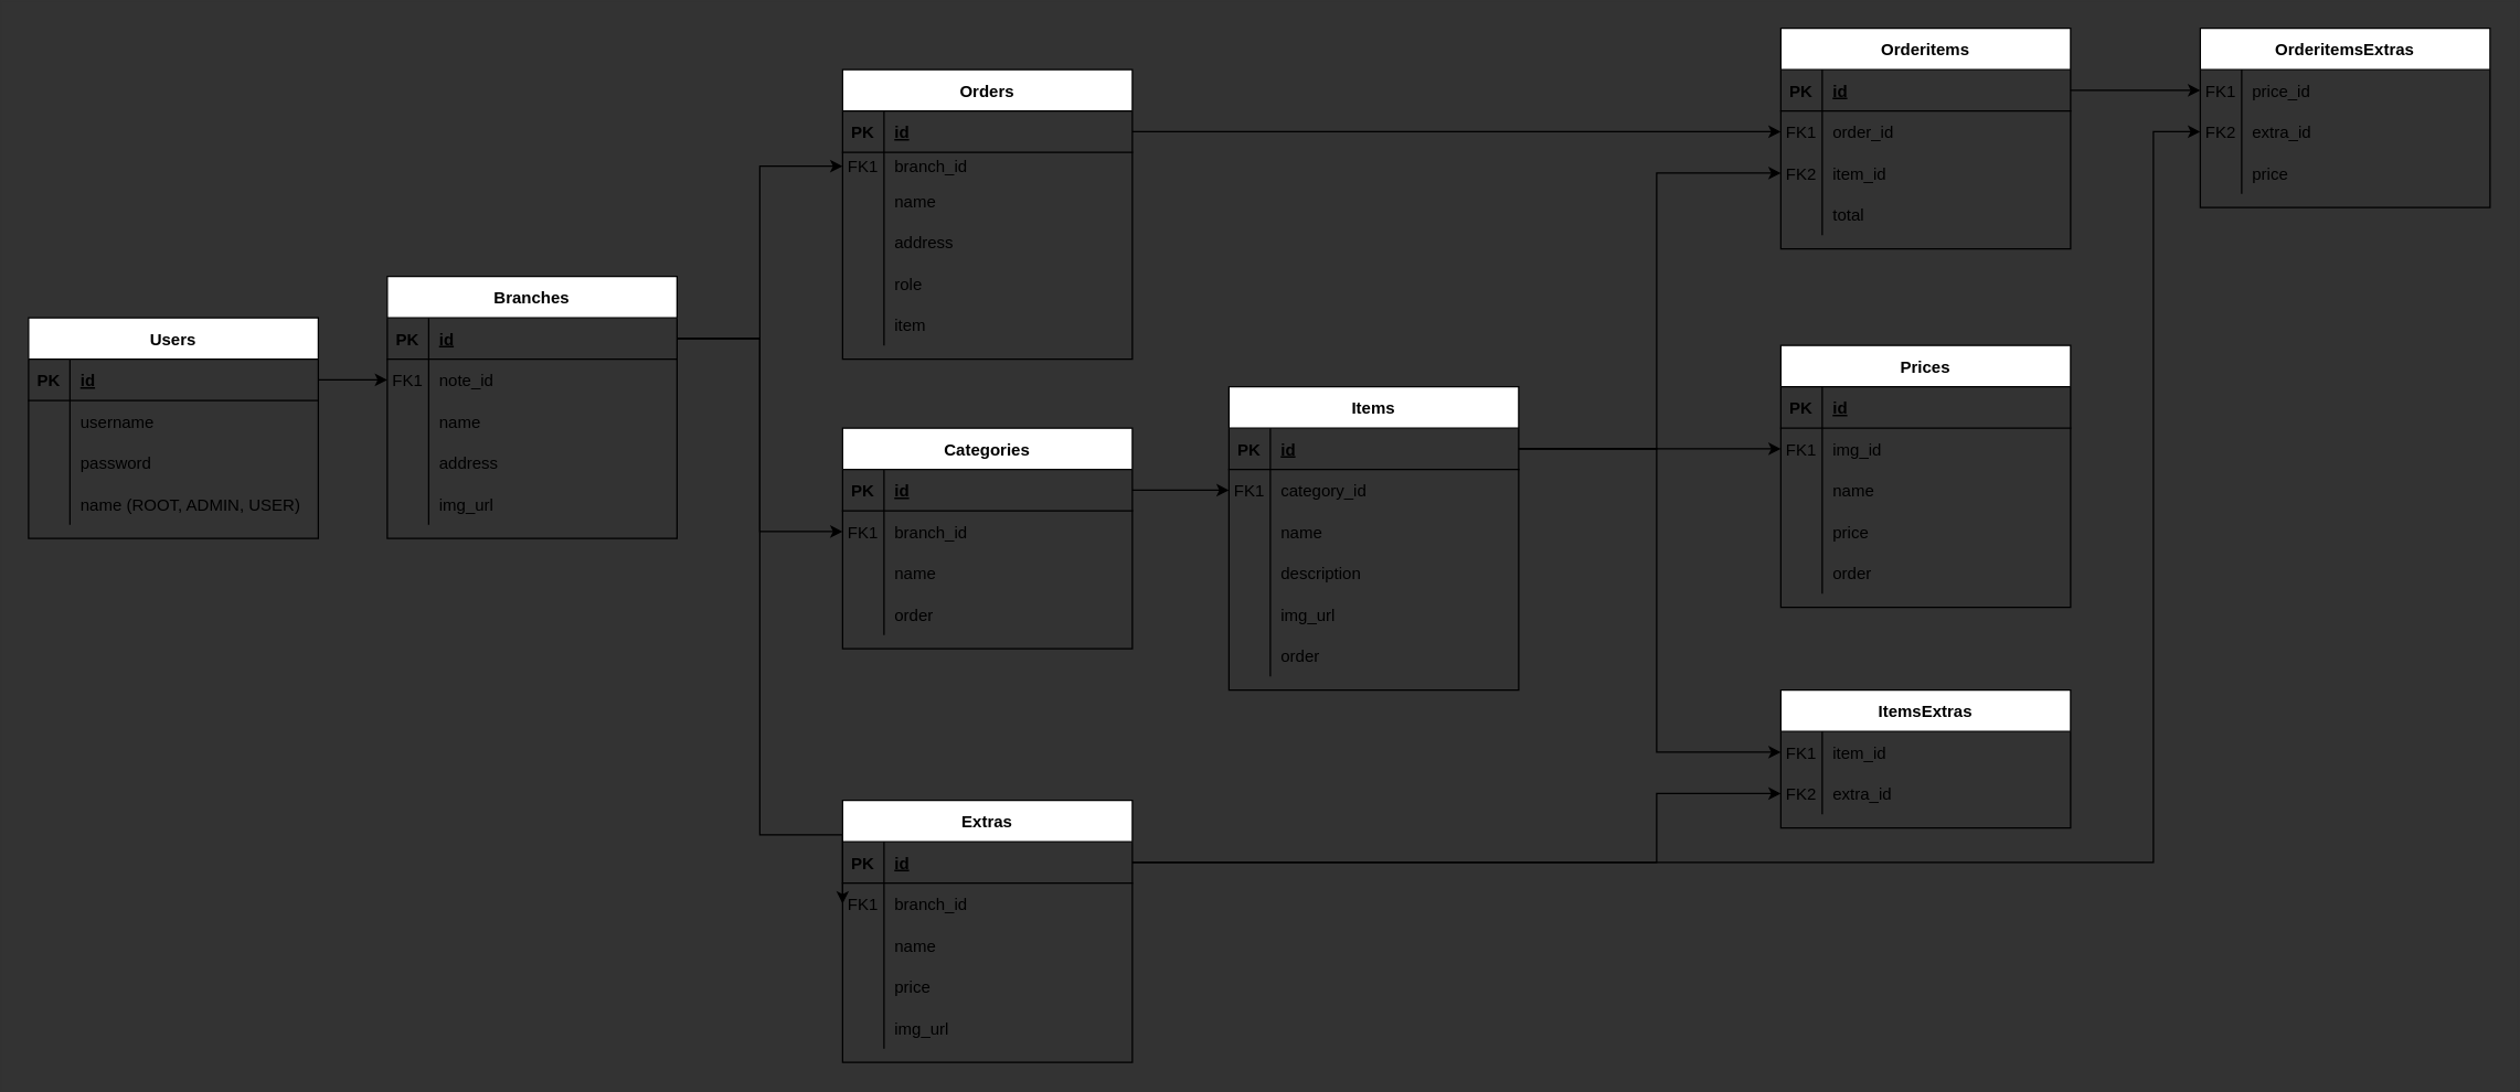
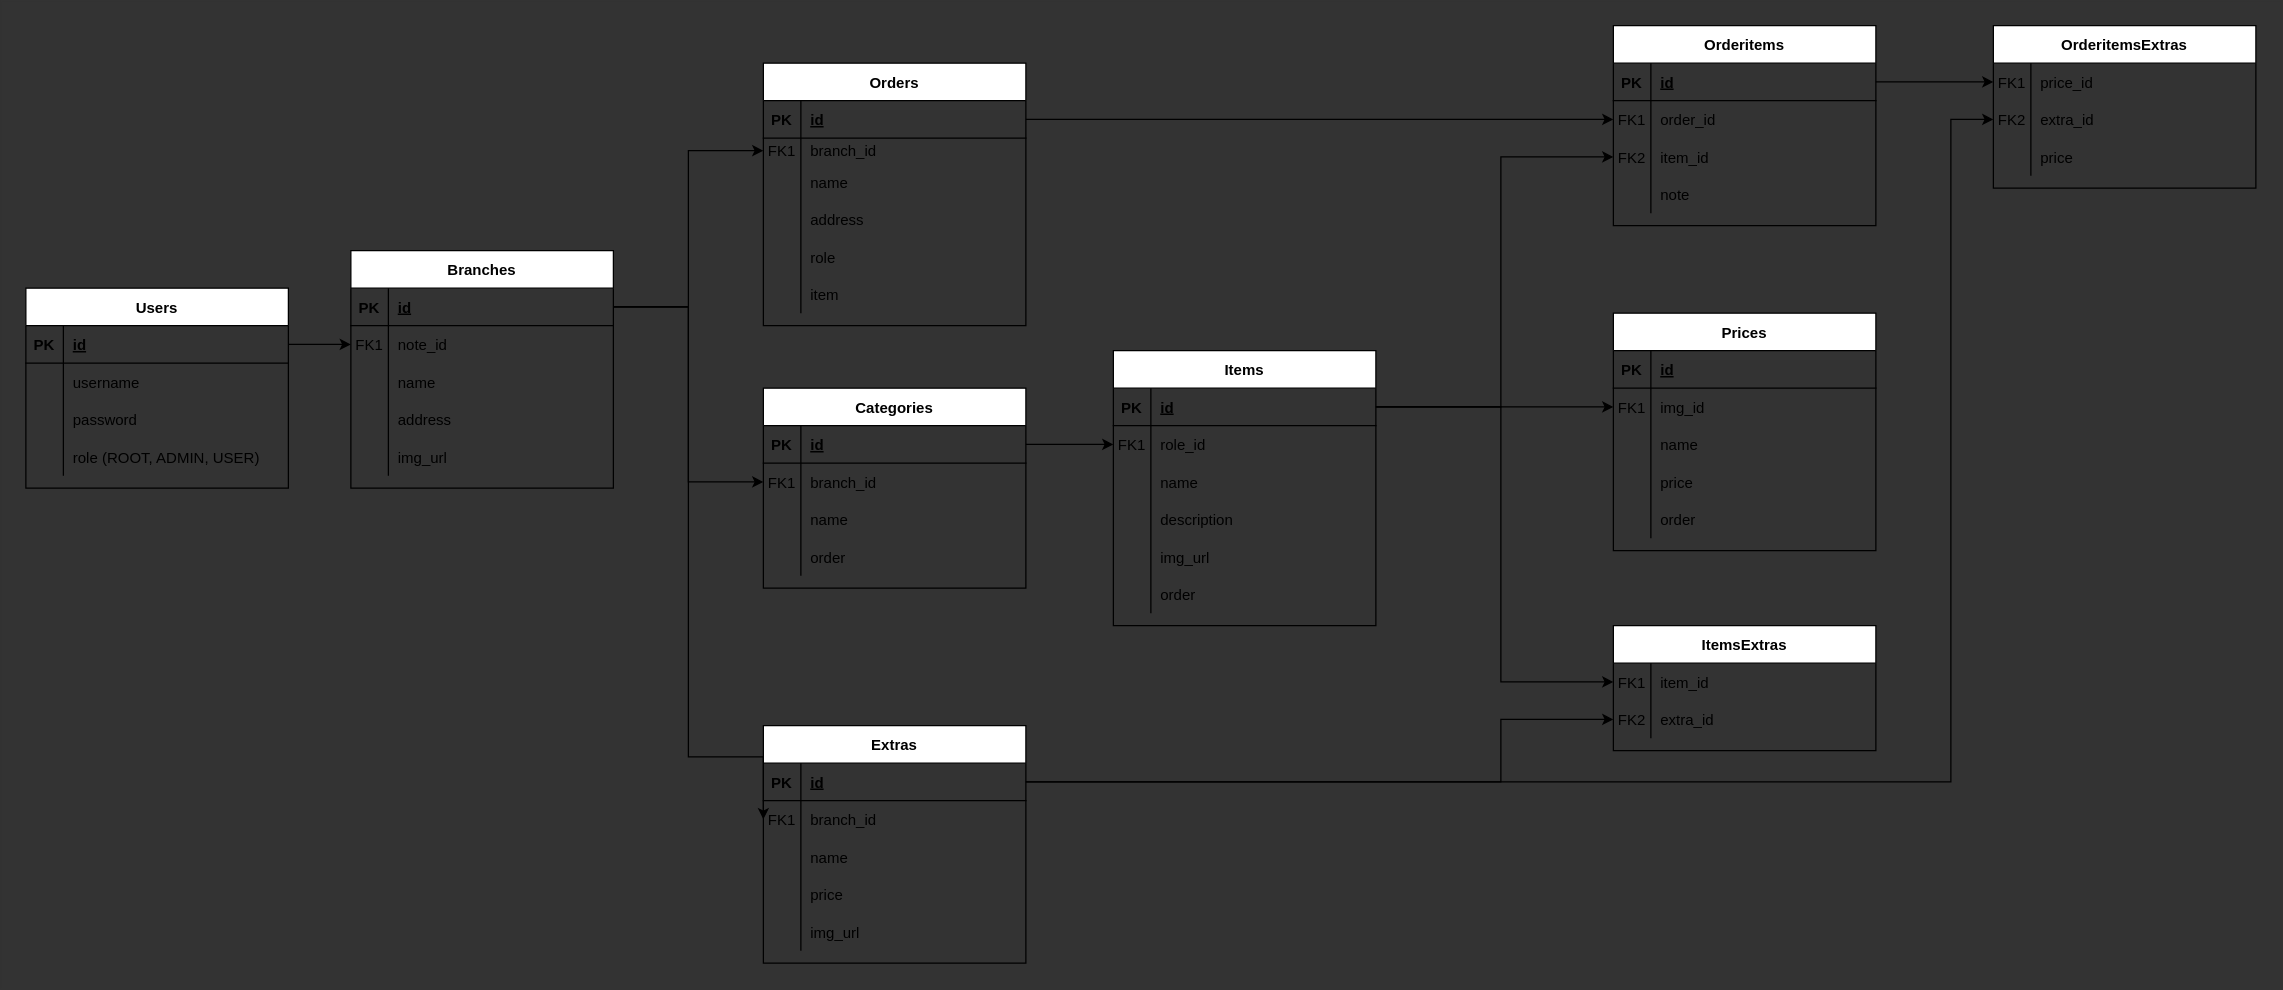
- <mxCell id="140" value="total" style="shape=partialRectangle;connectable=0;fillColor=none;top=0;left=0;bottom=0;right=0;align=left;spacingLeft=6;overflow=hidden;" parent="138" vertex="1"><mxGeometry x="30" width="180" height="30" as="geometry"><mxRectangle width="180" height="30" as="alternateBounds" /></mxGeometry></mxCell>
+ <mxCell id="140" value="note" style="shape=partialRectangle;connectable=0;fillColor=none;top=0;left=0;bottom=0;right=0;align=left;spacingLeft=6;overflow=hidden;" parent="138" vertex="1"><mxGeometry x="30" width="180" height="30" as="geometry"><mxRectangle width="180" height="30" as="alternateBounds" /></mxGeometry></mxCell>
- <mxCell id="51" value="category_id" style="shape=partialRectangle;connectable=0;fillColor=none;top=0;left=0;bottom=0;right=0;align=left;spacingLeft=6;overflow=hidden;" parent="49" vertex="1"><mxGeometry x="30" width="180" height="30" as="geometry"><mxRectangle width="180" height="30" as="alternateBounds" /></mxGeometry></mxCell>
+ <mxCell id="51" value="role_id" style="shape=partialRectangle;connectable=0;fillColor=none;top=0;left=0;bottom=0;right=0;align=left;spacingLeft=6;overflow=hidden;" parent="49" vertex="1"><mxGeometry x="30" width="180" height="30" as="geometry"><mxRectangle width="180" height="30" as="alternateBounds" /></mxGeometry></mxCell>
- <mxCell id="14" value="name (ROOT, ADMIN, USER)" style="shape=partialRectangle;connectable=0;fillColor=none;top=0;left=0;bottom=0;right=0;align=left;spacingLeft=6;overflow=hidden;" parent="12" vertex="1"><mxGeometry x="30" width="180" height="30" as="geometry"><mxRectangle width="180" height="30" as="alternateBounds" /></mxGeometry></mxCell>
+ <mxCell id="14" value="role (ROOT, ADMIN, USER)" style="shape=partialRectangle;connectable=0;fillColor=none;top=0;left=0;bottom=0;right=0;align=left;spacingLeft=6;overflow=hidden;" parent="12" vertex="1"><mxGeometry x="30" width="180" height="30" as="geometry"><mxRectangle width="180" height="30" as="alternateBounds" /></mxGeometry></mxCell>
